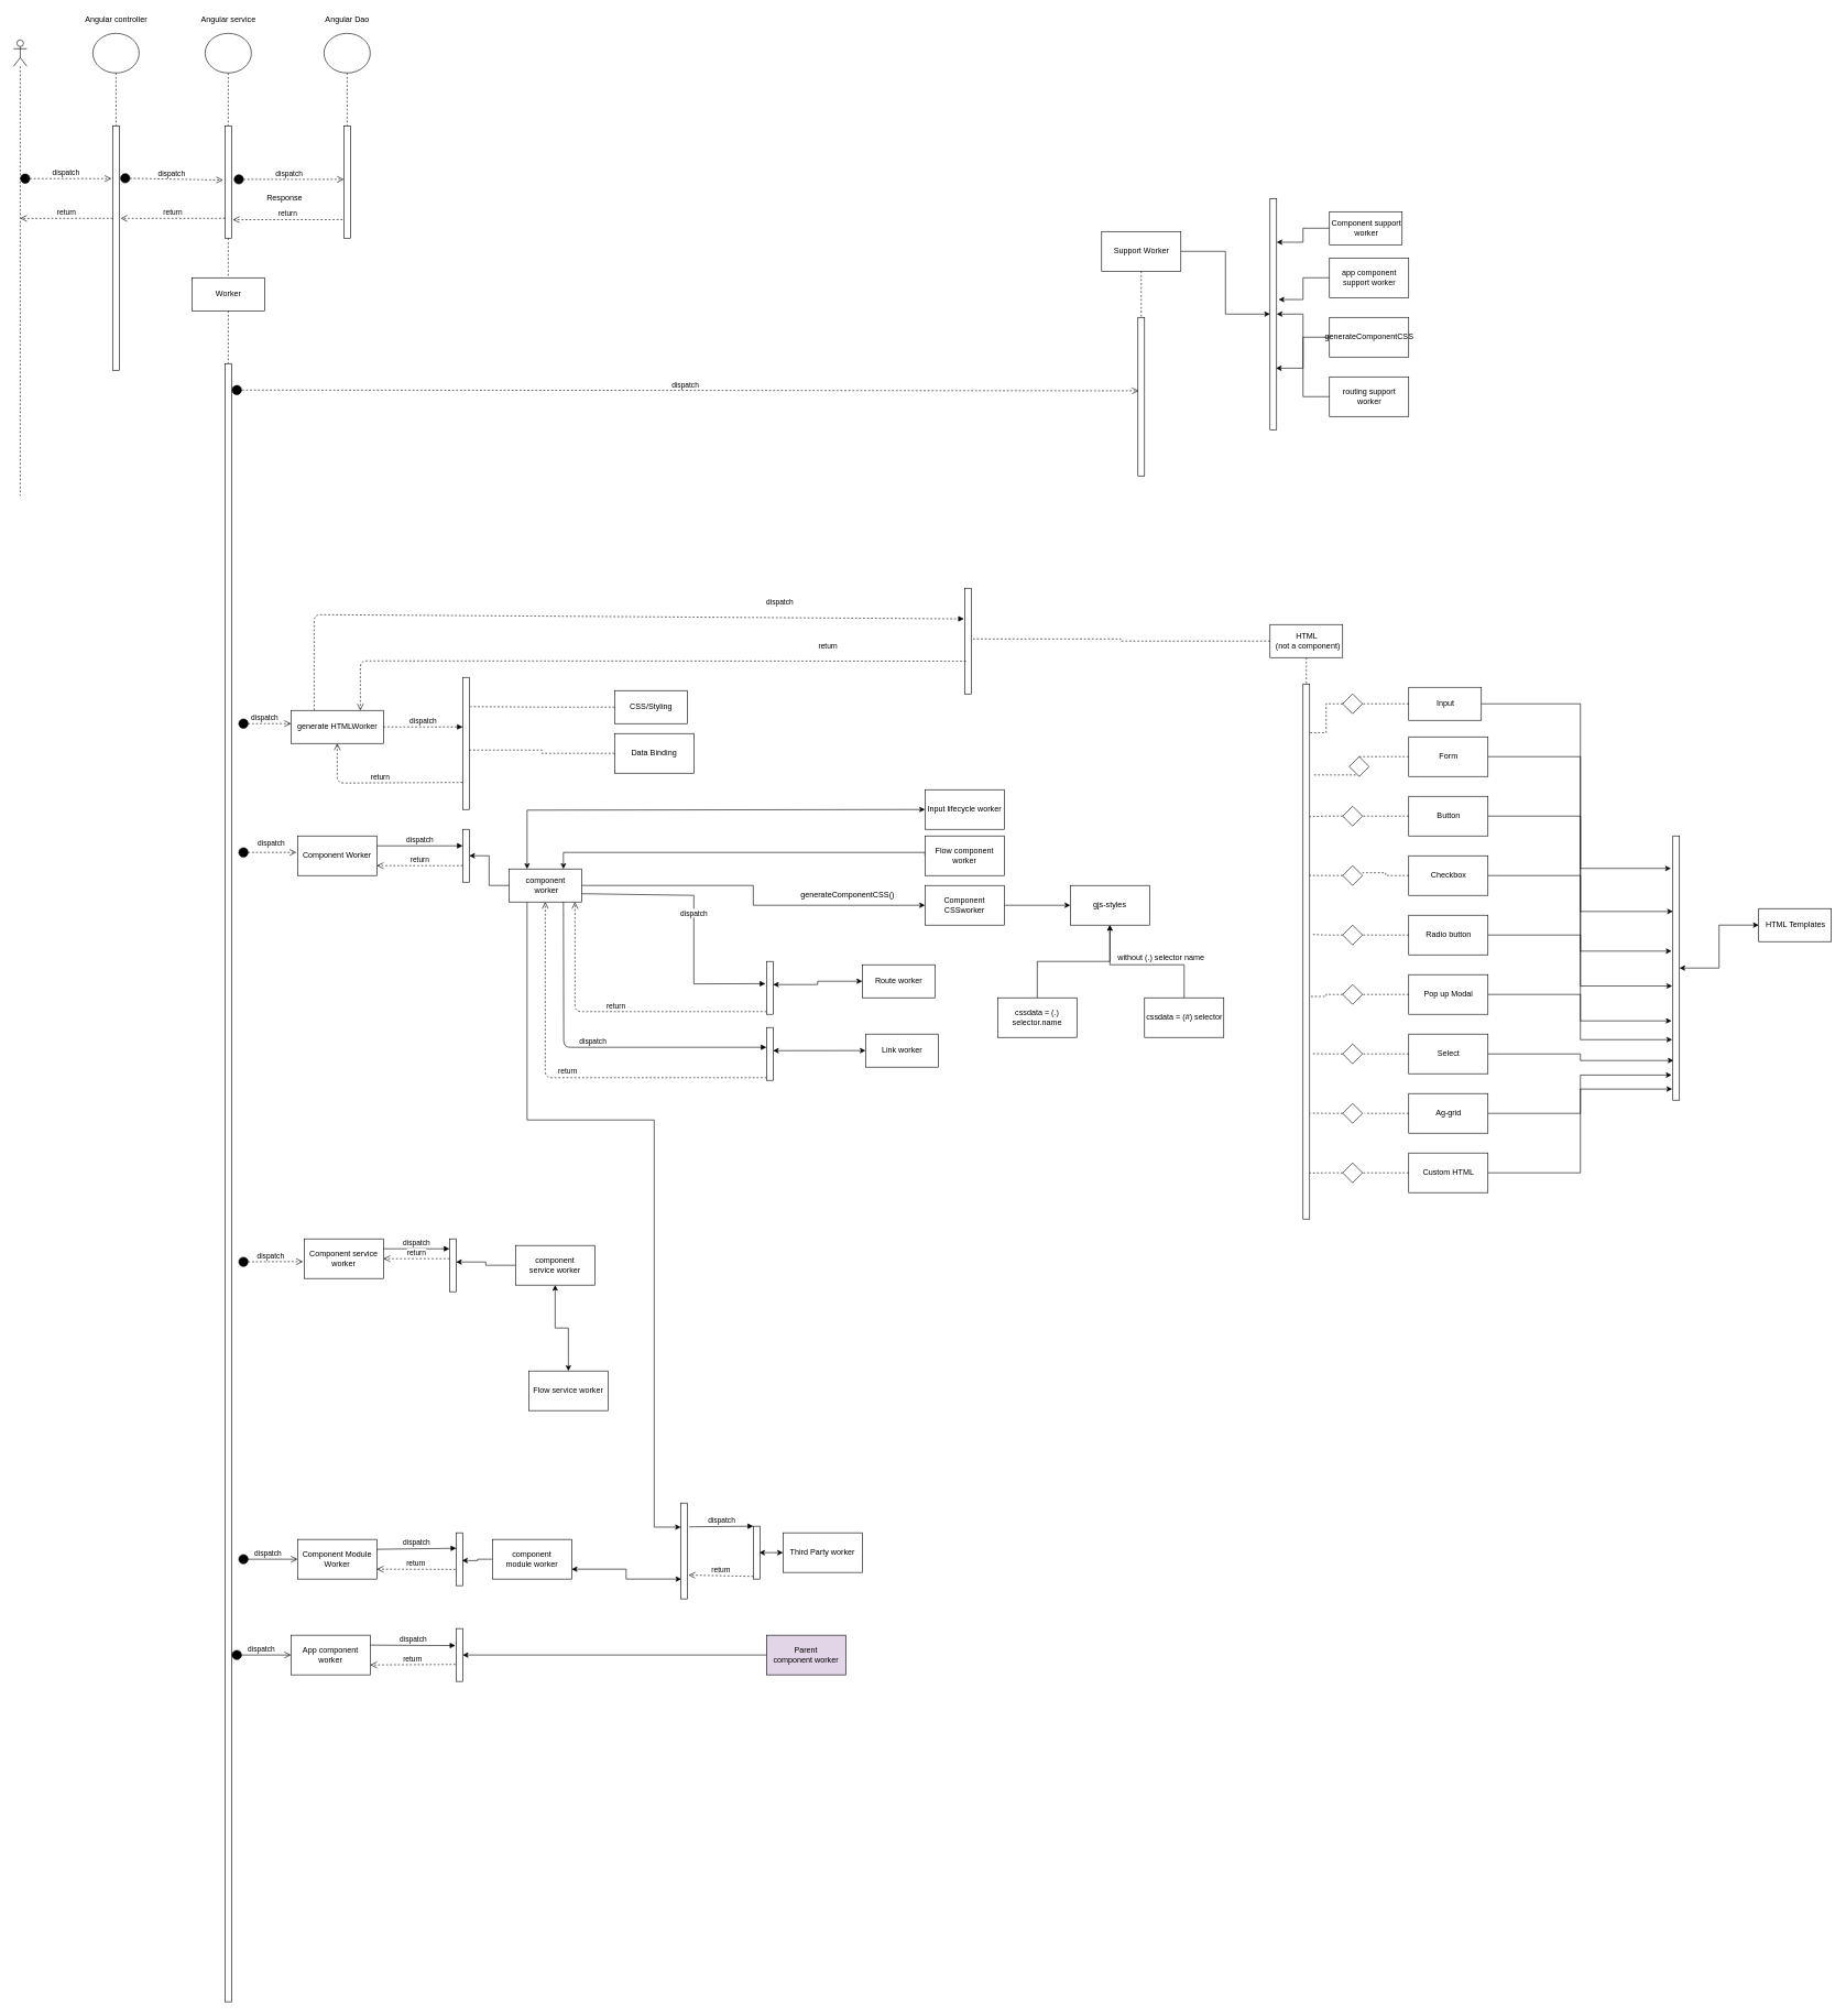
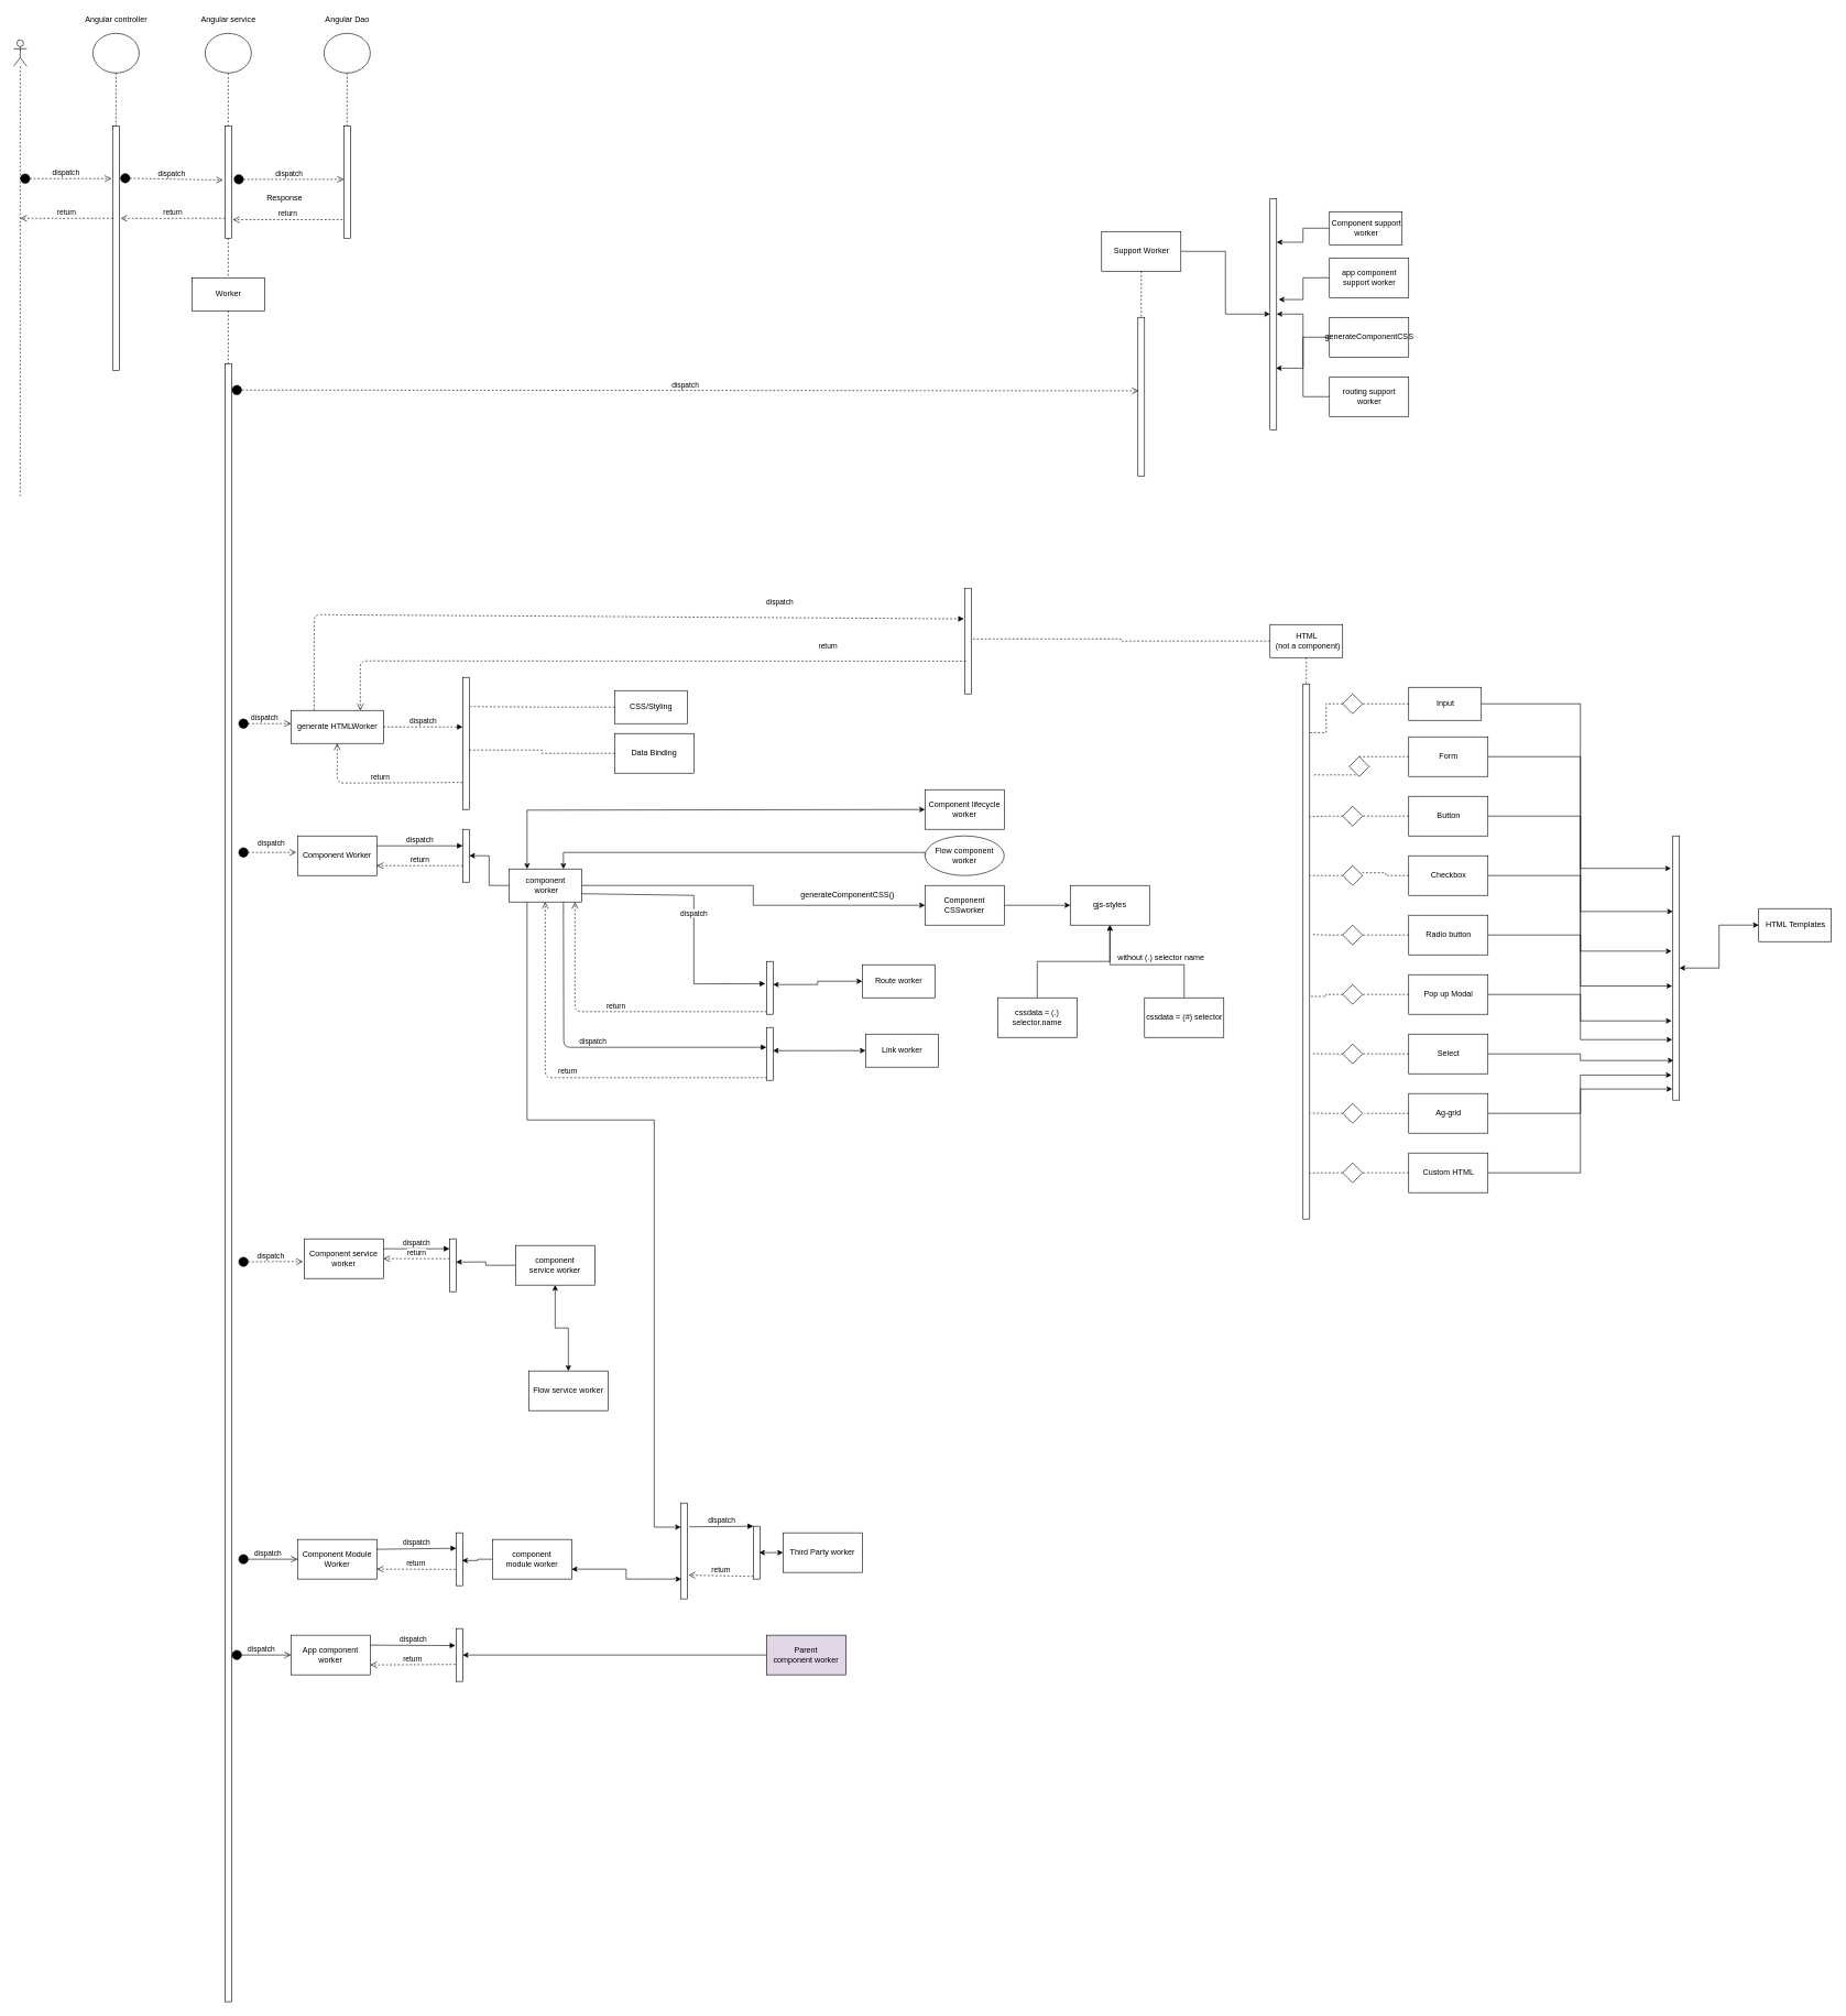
- <mxCell id="146" value="Input lifecycle worker" style="whiteSpace=wrap;html=1;" parent="1" vertex="1"><mxGeometry x="1400" y="1195" width="120" height="60" as="geometry" /></mxCell>
+ <mxCell id="146" value="Component lifecycle worker" style="whiteSpace=wrap;html=1;" parent="1" vertex="1"><mxGeometry x="1400" y="1195" width="120" height="60" as="geometry" /></mxCell>
- <mxCell id="137" value="Flow component worker" style="whiteSpace=wrap;html=1;" parent="1" vertex="1"><mxGeometry x="1400" y="1265" width="120" height="60" as="geometry" /></mxCell>
+ <mxCell id="137" value="Flow component worker" style="ellipse;whiteSpace=wrap;html=1;" parent="1" vertex="1"><mxGeometry x="1400" y="1265" width="120" height="60" as="geometry" /></mxCell>
